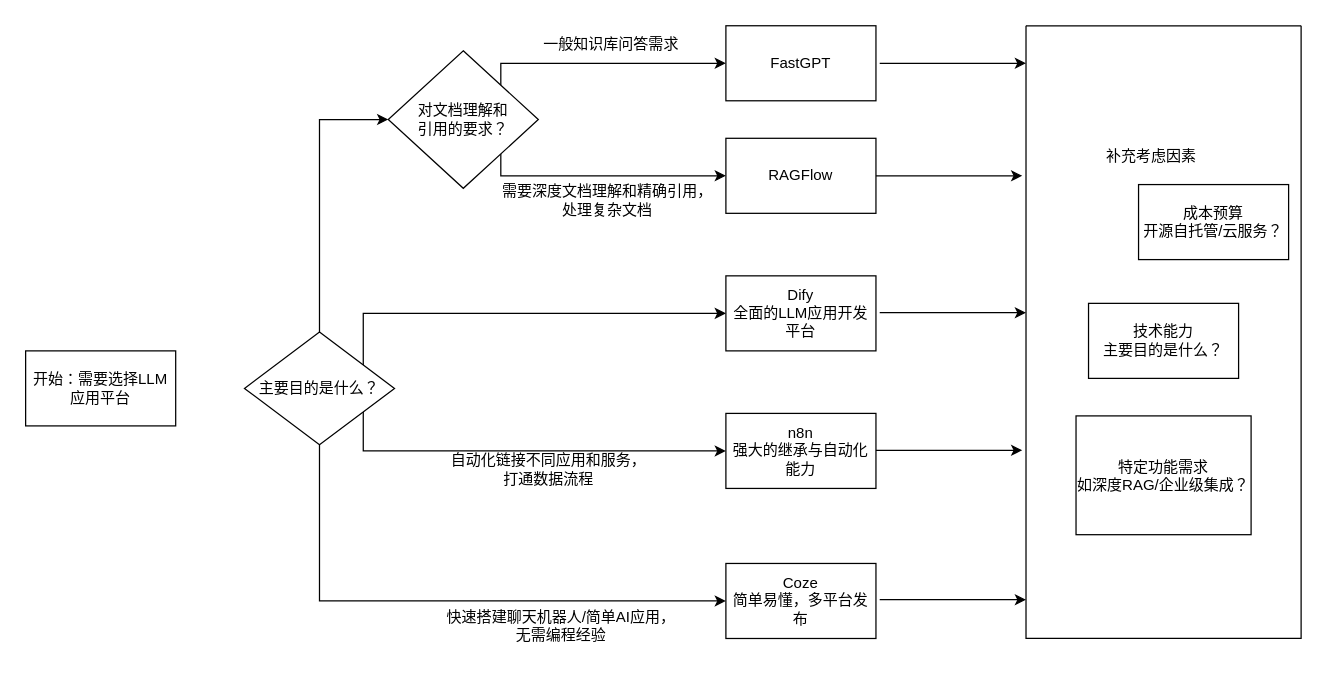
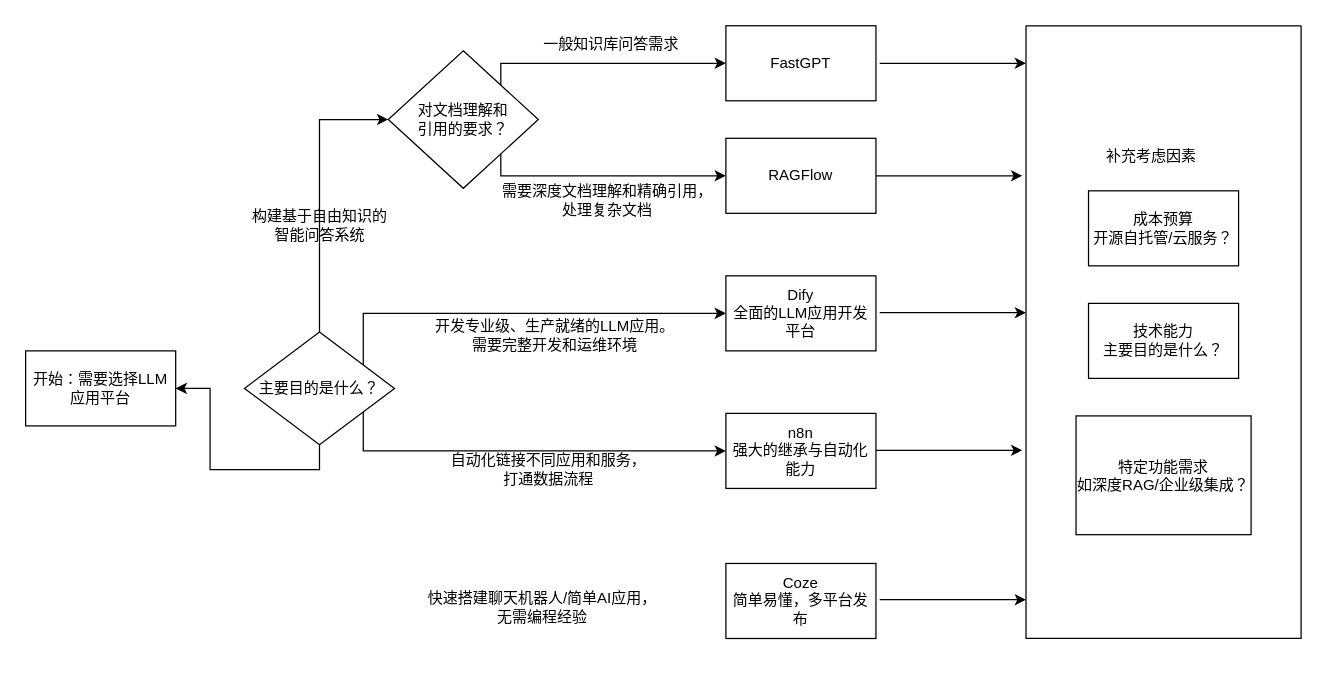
- <mxCell id="23" value="成本预算&lt;div&gt;开源自托管/云服务？&lt;/div&gt;" style="rounded=0;whiteSpace=wrap;html=1;" vertex="1" parent="22"><mxGeometry x="90" y="127" width="120" height="60" as="geometry" /></mxCell>
+ <mxCell id="23" value="成本预算&lt;div&gt;开源自托管/云服务？&lt;/div&gt;" style="rounded=0;whiteSpace=wrap;html=1;" vertex="1" parent="22"><mxGeometry x="50" y="132" width="120" height="60" as="geometry" /></mxCell>
+ <mxCell id="21" value="构建基于自由知识的&lt;div&gt;智能问答系统&lt;/div&gt;" style="text;html=1;align=center;verticalAlign=middle;resizable=0;points=[];autosize=1;strokeColor=none;fillColor=none;" vertex="1" parent="1"><mxGeometry x="190" y="160" width="130" height="40" as="geometry" /></mxCell>
+ <mxCell id="18" value="开发专业级、生产就绪的LLM应用。&lt;div&gt;需要完整开发和运维环境&lt;/div&gt;" style="text;html=1;align=center;verticalAlign=middle;resizable=0;points=[];autosize=1;strokeColor=none;fillColor=none;" vertex="1" parent="1"><mxGeometry x="337.5" y="248" width="210" height="40" as="geometry" /></mxCell>
- <mxCell id="6" style="edgeStyle=orthogonalEdgeStyle;rounded=0;orthogonalLoop=1;jettySize=auto;html=1;exitX=0.5;exitY=1;exitDx=0;exitDy=0;entryX=0;entryY=0.5;entryDx=0;entryDy=0;" edge="1" parent="1" source="7" target="13"><mxGeometry relative="1" as="geometry" /></mxCell>
+ <mxCell id="6" style="edgeStyle=orthogonalEdgeStyle;rounded=0;orthogonalLoop=1;jettySize=auto;html=1;exitX=0.5;exitY=1;exitDx=0;exitDy=0;" edge="1" parent="1" source="7" target="2"><mxGeometry relative="1" as="geometry" /></mxCell>
- <mxCell id="20" value="快速搭建聊天机器人/简单AI应用，&lt;div&gt;无需编程经验&lt;/div&gt;" style="text;html=1;align=center;verticalAlign=middle;resizable=0;points=[];autosize=1;strokeColor=none;fillColor=none;" vertex="1" parent="1"><mxGeometry x="342.5" y="480" width="210" height="40" as="geometry" /></mxCell>
+ <mxCell id="20" value="快速搭建聊天机器人/简单AI应用，&lt;div&gt;无需编程经验&lt;/div&gt;" style="text;html=1;align=center;verticalAlign=middle;resizable=0;points=[];autosize=1;strokeColor=none;fillColor=none;" vertex="1" parent="1"><mxGeometry x="327.5" y="465" width="210" height="40" as="geometry" /></mxCell>
